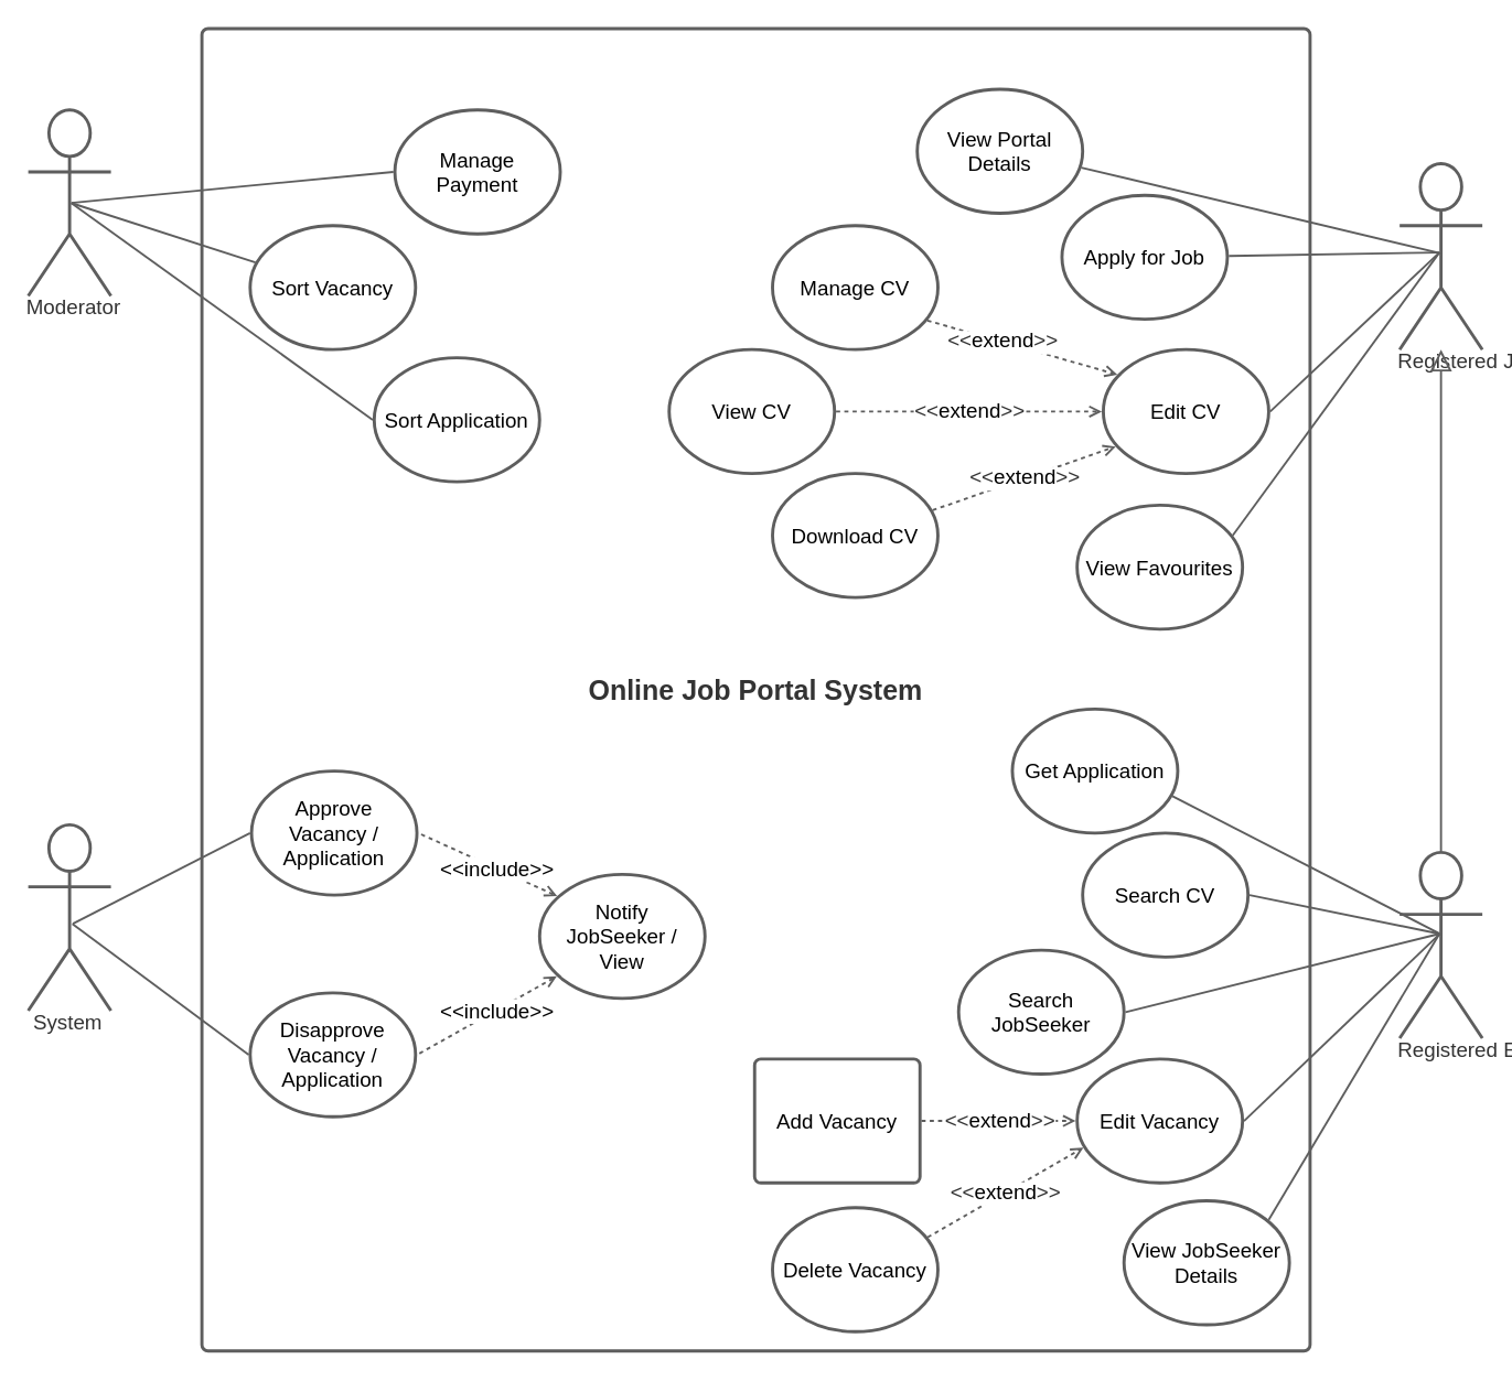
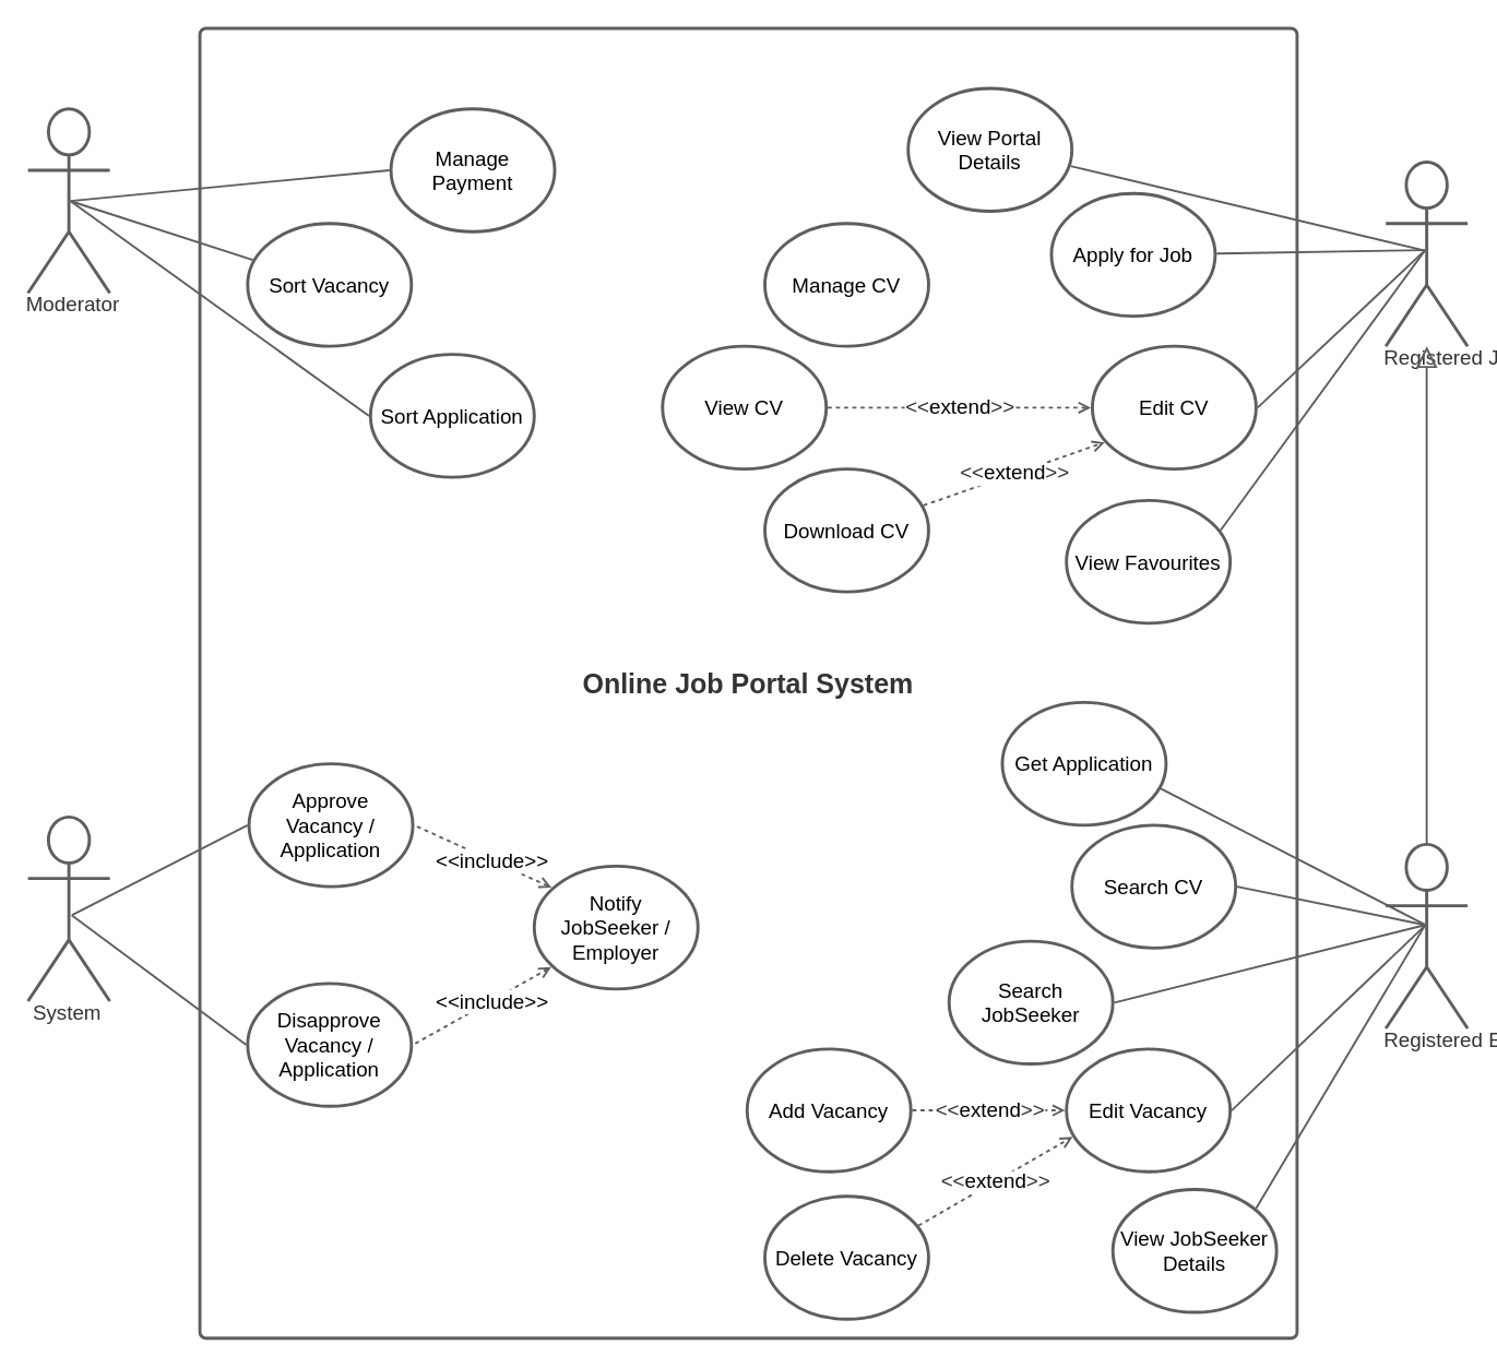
- <mxCell id="37" value="" style="html=1;jettySize=18;whiteSpace=wrap;overflow=block;blockSpacing=1;fontSize=13;strokeColor=#5E5E5E;dashed=1;fixDash=1;strokeWidth=1.5;rounded=0;startArrow=none;endArrow=open;exitX=0.936;exitY=0.766;exitPerimeter=0;entryX=0.085;entryY=0.202;entryPerimeter=0;" edge="1" parent="1" source="14" target="31"><mxGeometry width="100" height="100" relative="1" as="geometry"><Array as="points" /></mxGeometry></mxCell>
- <mxCell id="38" value="&lt;div style=&quot;display: flex; justify-content: center; text-align: center; align-items: baseline; font-size: 0; line-height: 1.25;margin-top: -2px;&quot;&gt;&lt;span&gt;&lt;span style=&quot;font-size:15px;color:#333333;&quot;&gt;&amp;lt;&amp;lt;&lt;/span&gt;&lt;span style=&quot;font-size:15px;color:#000000;&quot;&gt;extend&lt;/span&gt;&lt;span style=&quot;font-size:15px;color:#333333;&quot;&gt;&amp;gt;&amp;gt;&lt;/span&gt;&lt;/span&gt;&lt;/div&gt;" style="text;html=1;resizable=0;labelBackgroundColor=default;align=center;verticalAlign=middle;" vertex="1" parent="37"><mxGeometry x="-0.224" relative="1" as="geometry" /></mxCell>
- <mxCell id="11" value="Notify JobSeeker / View" style="html=1;overflow=block;blockSpacing=1;whiteSpace=wrap;ellipse;fontSize=15;spacing=3.8;strokeColor=#5e5e5e;strokeOpacity=100;rounded=1;absoluteArcSize=1;arcSize=9;strokeWidth=2.3;" vertex="1" parent="1"><mxGeometry x="391" y="634" width="120" height="90" as="geometry" /></mxCell>
+ <mxCell id="11" value="Notify JobSeeker / Employer" style="html=1;overflow=block;blockSpacing=1;whiteSpace=wrap;ellipse;fontSize=15;spacing=3.8;strokeColor=#5e5e5e;strokeOpacity=100;rounded=1;absoluteArcSize=1;arcSize=9;strokeWidth=2.3;" vertex="1" parent="1"><mxGeometry x="391" y="634" width="120" height="90" as="geometry" /></mxCell>
- <mxCell id="18" value="Add Vacancy" style="html=1;overflow=block;blockSpacing=1;whiteSpace=wrap;fontSize=15;spacing=3.8;strokeColor=#5e5e5e;strokeOpacity=100;absoluteArcSize=1;arcSize=9;strokeWidth=2.3;rounded=1;" vertex="1" parent="1"><mxGeometry x="547" y="768" width="120" height="90" as="geometry" /></mxCell>
+ <mxCell id="18" value="Add Vacancy" style="html=1;overflow=block;blockSpacing=1;whiteSpace=wrap;ellipse;fontSize=15;spacing=3.8;strokeColor=#5e5e5e;strokeOpacity=100;rounded=1;absoluteArcSize=1;arcSize=9;strokeWidth=2.3;" vertex="1" parent="1"><mxGeometry x="547" y="768" width="120" height="90" as="geometry" /></mxCell>
